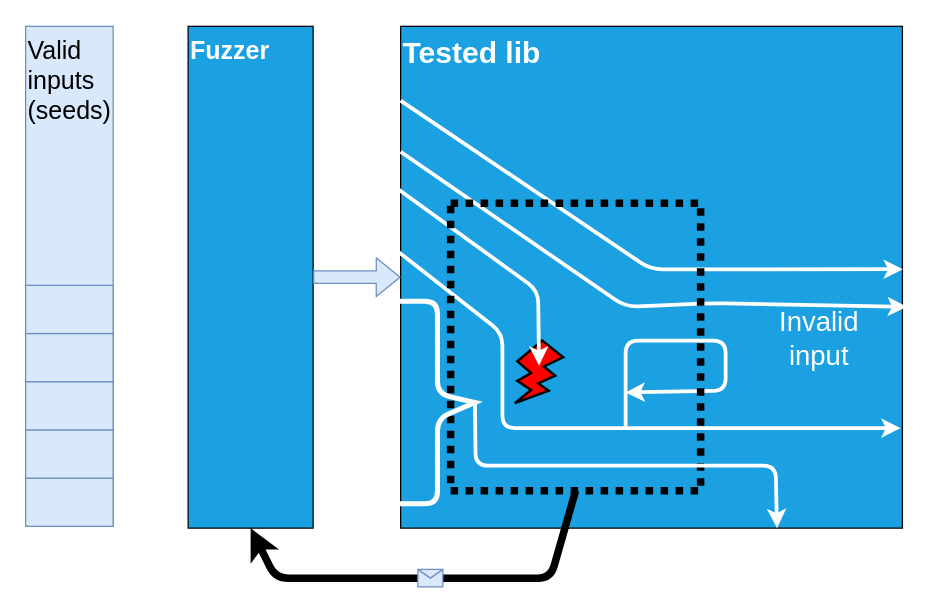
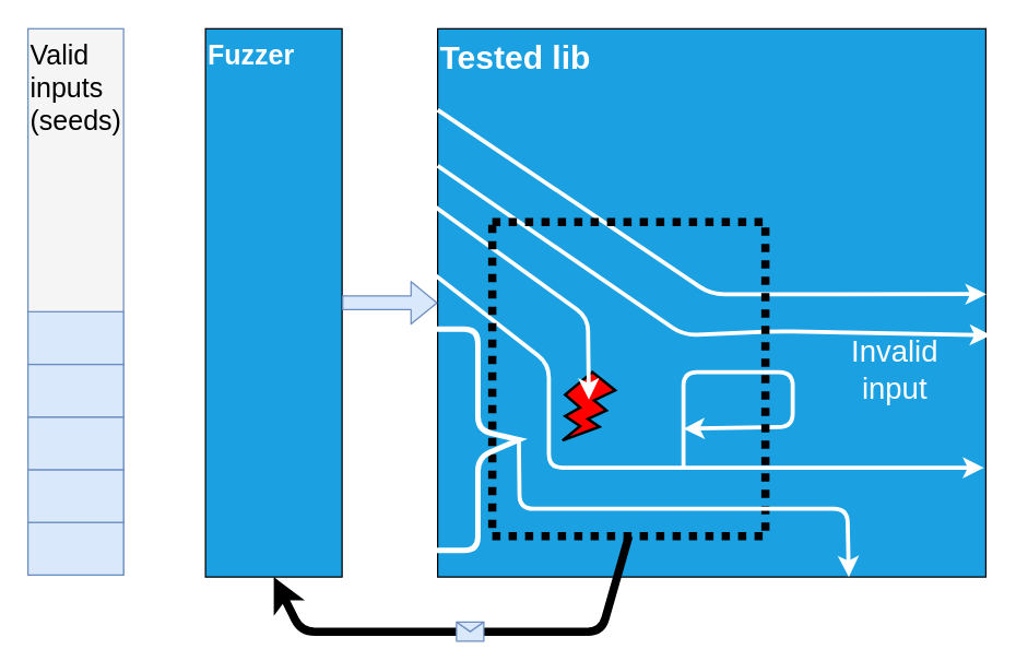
- <mxCell id="12" value="&lt;font style=&quot;font-size: 20px;&quot;&gt;Valid&lt;br&gt;inputs&lt;br&gt;(seeds)&lt;/font&gt;" style="rounded=0;whiteSpace=wrap;html=1;fillColor=#dae8fc;strokeColor=#6c8ebf;align=left;verticalAlign=top;" parent="1" vertex="1"><mxGeometry x="20" y="20.56" width="70" height="400" as="geometry" /></mxCell>
+ <mxCell id="12" value="&lt;font style=&quot;font-size: 20px;&quot;&gt;Valid&lt;br&gt;inputs&lt;br&gt;(seeds)&lt;/font&gt;" style="rounded=0;whiteSpace=wrap;html=1;fillColor=#f5f5f5;strokeColor=#6c8ebf;align=left;verticalAlign=top;" parent="1" vertex="1"><mxGeometry x="20" y="20.56" width="70" height="400" as="geometry" /></mxCell>
